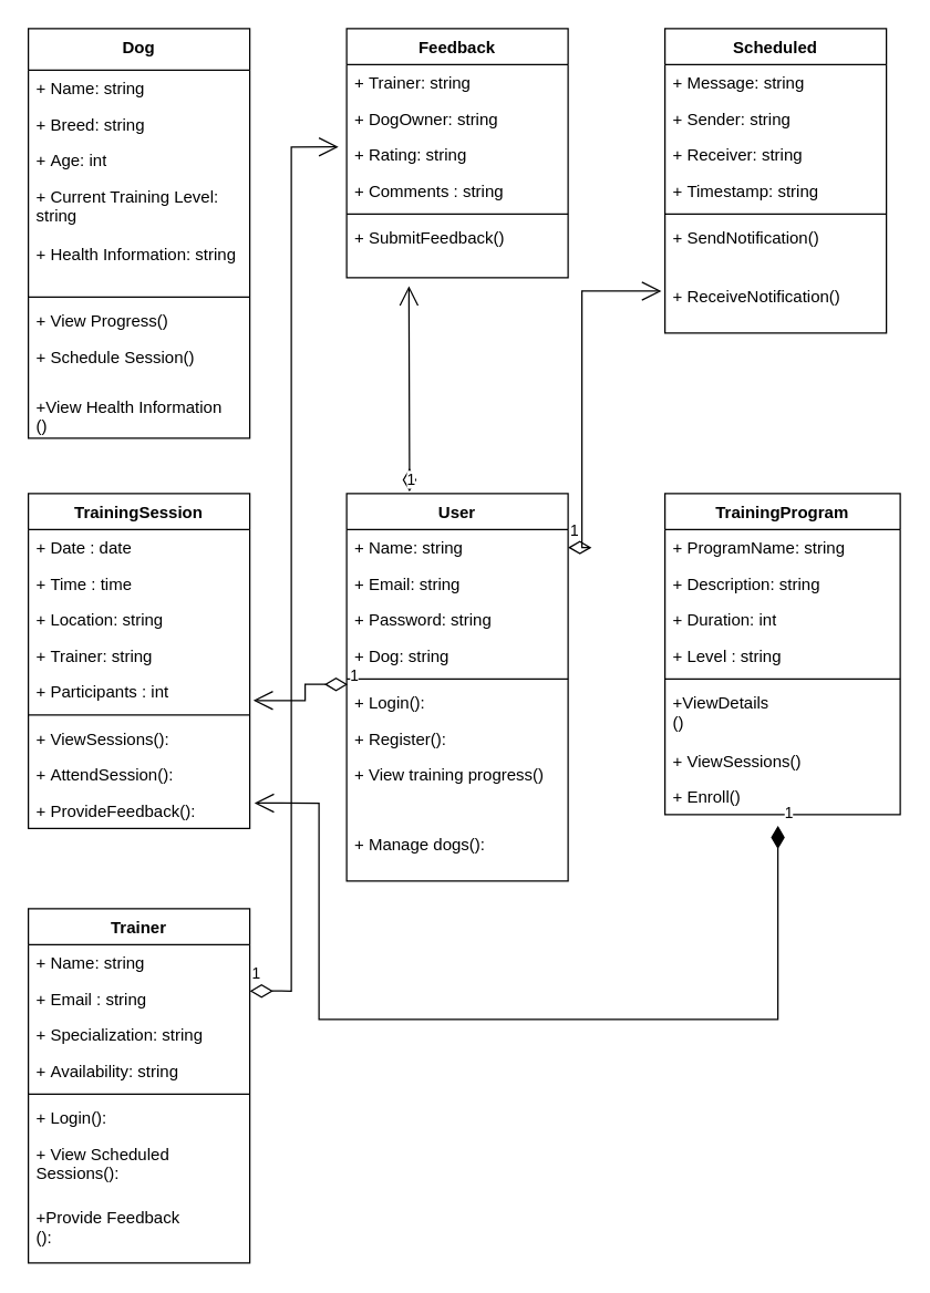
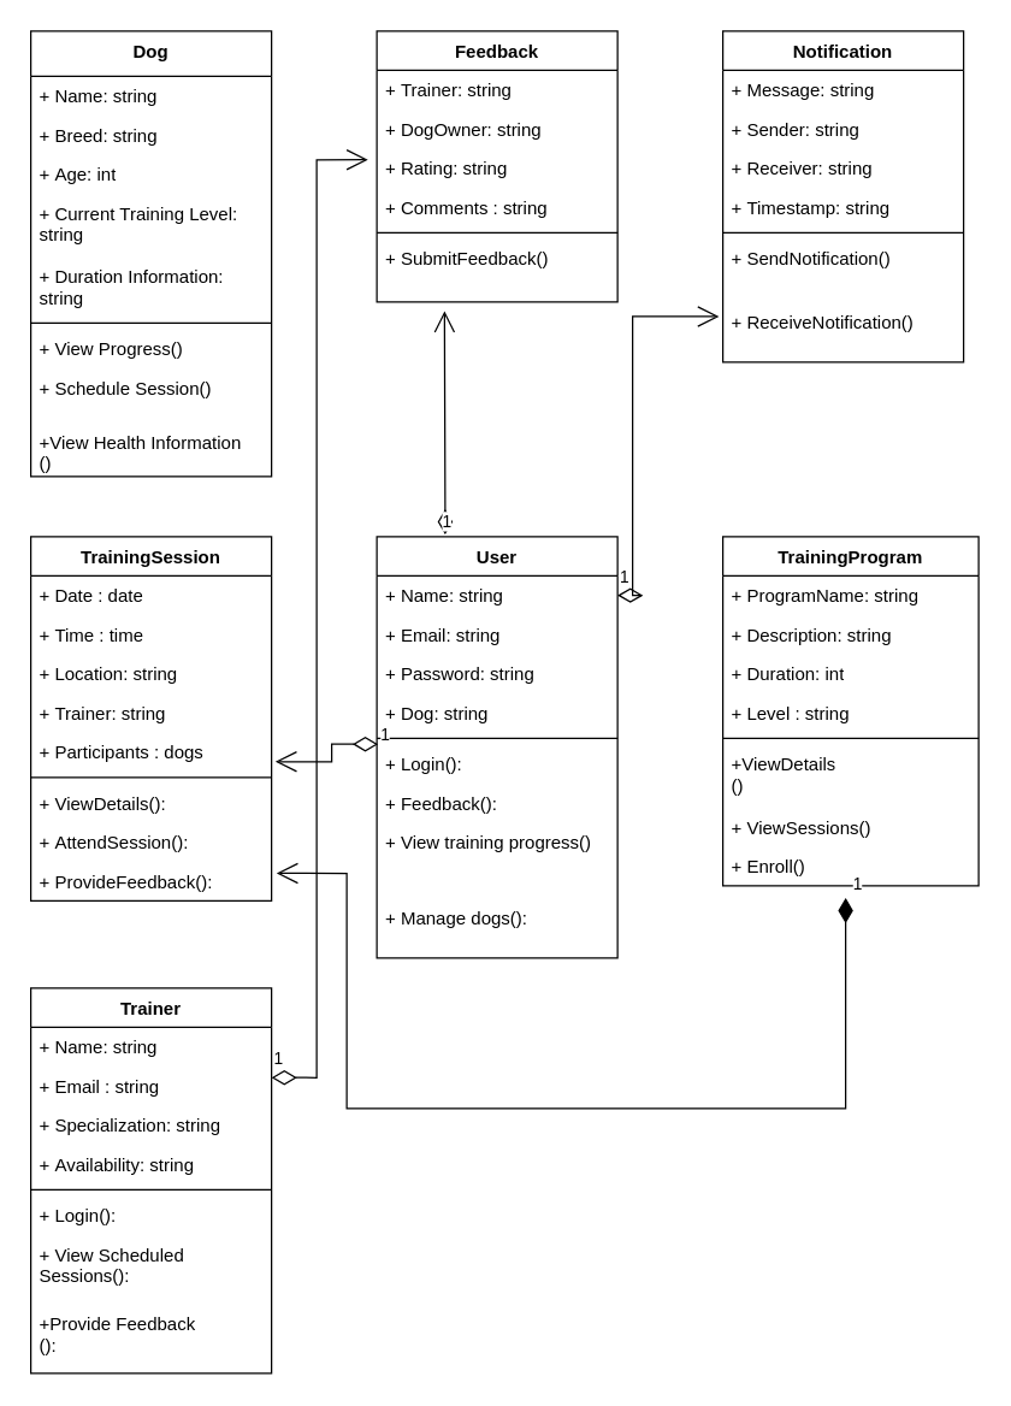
- <mxCell id="38" value="Scheduled" style="swimlane;fontStyle=1;align=center;verticalAlign=top;childLayout=stackLayout;horizontal=1;startSize=26;horizontalStack=0;resizeParent=1;resizeParentMax=0;resizeLast=0;collapsible=1;marginBottom=0;whiteSpace=wrap;html=1;" vertex="1" parent="1"><mxGeometry x="480" y="20" width="160" height="220" as="geometry" /></mxCell>
+ <mxCell id="38" value="Notification" style="swimlane;fontStyle=1;align=center;verticalAlign=top;childLayout=stackLayout;horizontal=1;startSize=26;horizontalStack=0;resizeParent=1;resizeParentMax=0;resizeLast=0;collapsible=1;marginBottom=0;whiteSpace=wrap;html=1;" vertex="1" parent="1"><mxGeometry x="480" y="20" width="160" height="220" as="geometry" /></mxCell>
- <mxCell id="51" value="+&amp;nbsp;Health Information: string" style="text;strokeColor=none;fillColor=none;align=left;verticalAlign=top;spacingLeft=4;spacingRight=4;overflow=hidden;rotatable=0;points=[[0,0.5],[1,0.5]];portConstraint=eastwest;whiteSpace=wrap;html=1;" vertex="1" parent="46"><mxGeometry y="150" width="160" height="40" as="geometry" /></mxCell>
+ <mxCell id="51" value="+&amp;nbsp;Duration Information: string" style="text;strokeColor=none;fillColor=none;align=left;verticalAlign=top;spacingLeft=4;spacingRight=4;overflow=hidden;rotatable=0;points=[[0,0.5],[1,0.5]];portConstraint=eastwest;whiteSpace=wrap;html=1;" vertex="1" parent="46"><mxGeometry y="150" width="160" height="40" as="geometry" /></mxCell>
- <mxCell id="26" value="+&amp;nbsp;Participants : int" style="text;strokeColor=none;fillColor=none;align=left;verticalAlign=top;spacingLeft=4;spacingRight=4;overflow=hidden;rotatable=0;points=[[0,0.5],[1,0.5]];portConstraint=eastwest;whiteSpace=wrap;html=1;" vertex="1" parent="21"><mxGeometry y="130" width="160" height="26" as="geometry" /></mxCell>
+ <mxCell id="26" value="+&amp;nbsp;Participants : dogs" style="text;strokeColor=none;fillColor=none;align=left;verticalAlign=top;spacingLeft=4;spacingRight=4;overflow=hidden;rotatable=0;points=[[0,0.5],[1,0.5]];portConstraint=eastwest;whiteSpace=wrap;html=1;" vertex="1" parent="21"><mxGeometry y="130" width="160" height="26" as="geometry" /></mxCell>
- <mxCell id="28" value="+&amp;nbsp;ViewSessions():&amp;nbsp;" style="text;strokeColor=none;fillColor=none;align=left;verticalAlign=top;spacingLeft=4;spacingRight=4;overflow=hidden;rotatable=0;points=[[0,0.5],[1,0.5]];portConstraint=eastwest;whiteSpace=wrap;html=1;" vertex="1" parent="21"><mxGeometry y="164" width="160" height="26" as="geometry" /></mxCell>
+ <mxCell id="28" value="+&amp;nbsp;ViewDetails():&amp;nbsp;" style="text;strokeColor=none;fillColor=none;align=left;verticalAlign=top;spacingLeft=4;spacingRight=4;overflow=hidden;rotatable=0;points=[[0,0.5],[1,0.5]];portConstraint=eastwest;whiteSpace=wrap;html=1;" vertex="1" parent="21"><mxGeometry y="164" width="160" height="26" as="geometry" /></mxCell>
- <mxCell id="9" value="+ Register():" style="text;strokeColor=none;fillColor=none;align=left;verticalAlign=top;spacingLeft=4;spacingRight=4;overflow=hidden;rotatable=0;points=[[0,0.5],[1,0.5]];portConstraint=eastwest;whiteSpace=wrap;html=1;" vertex="1" parent="2"><mxGeometry y="164" width="160" height="26" as="geometry" /></mxCell>
+ <mxCell id="9" value="+ Feedback():" style="text;strokeColor=none;fillColor=none;align=left;verticalAlign=top;spacingLeft=4;spacingRight=4;overflow=hidden;rotatable=0;points=[[0,0.5],[1,0.5]];portConstraint=eastwest;whiteSpace=wrap;html=1;" vertex="1" parent="2"><mxGeometry y="164" width="160" height="26" as="geometry" /></mxCell>
